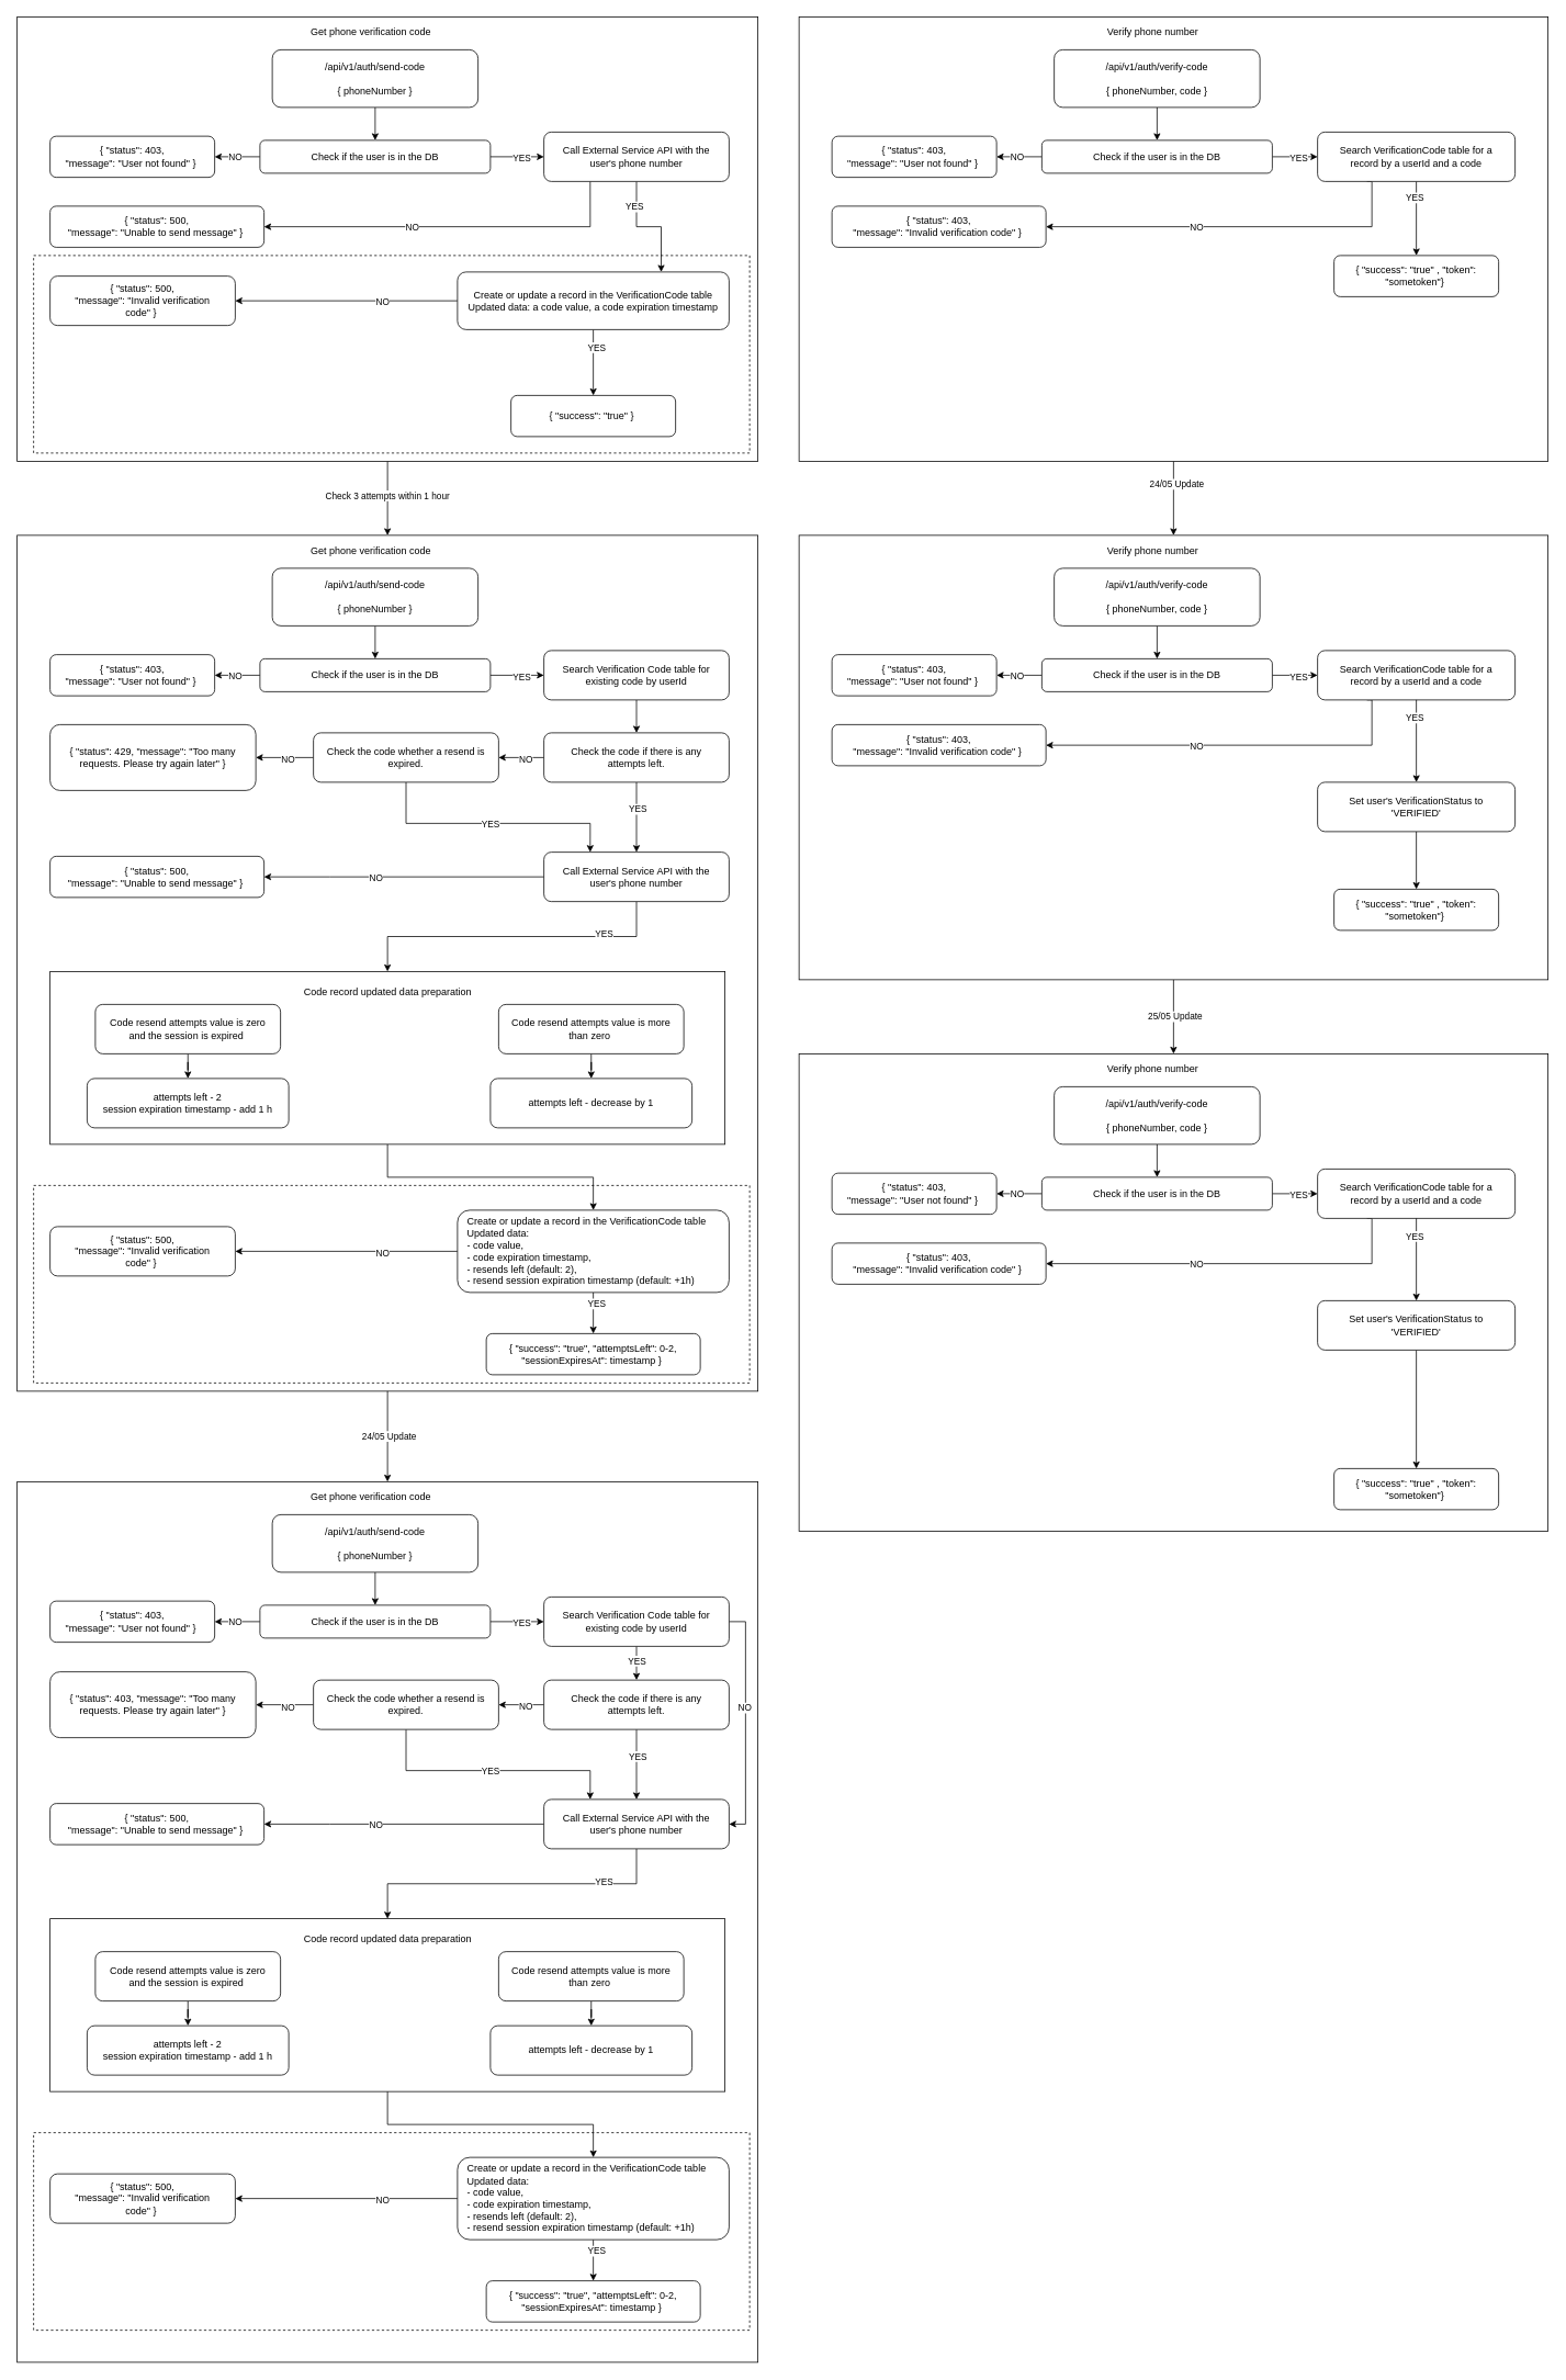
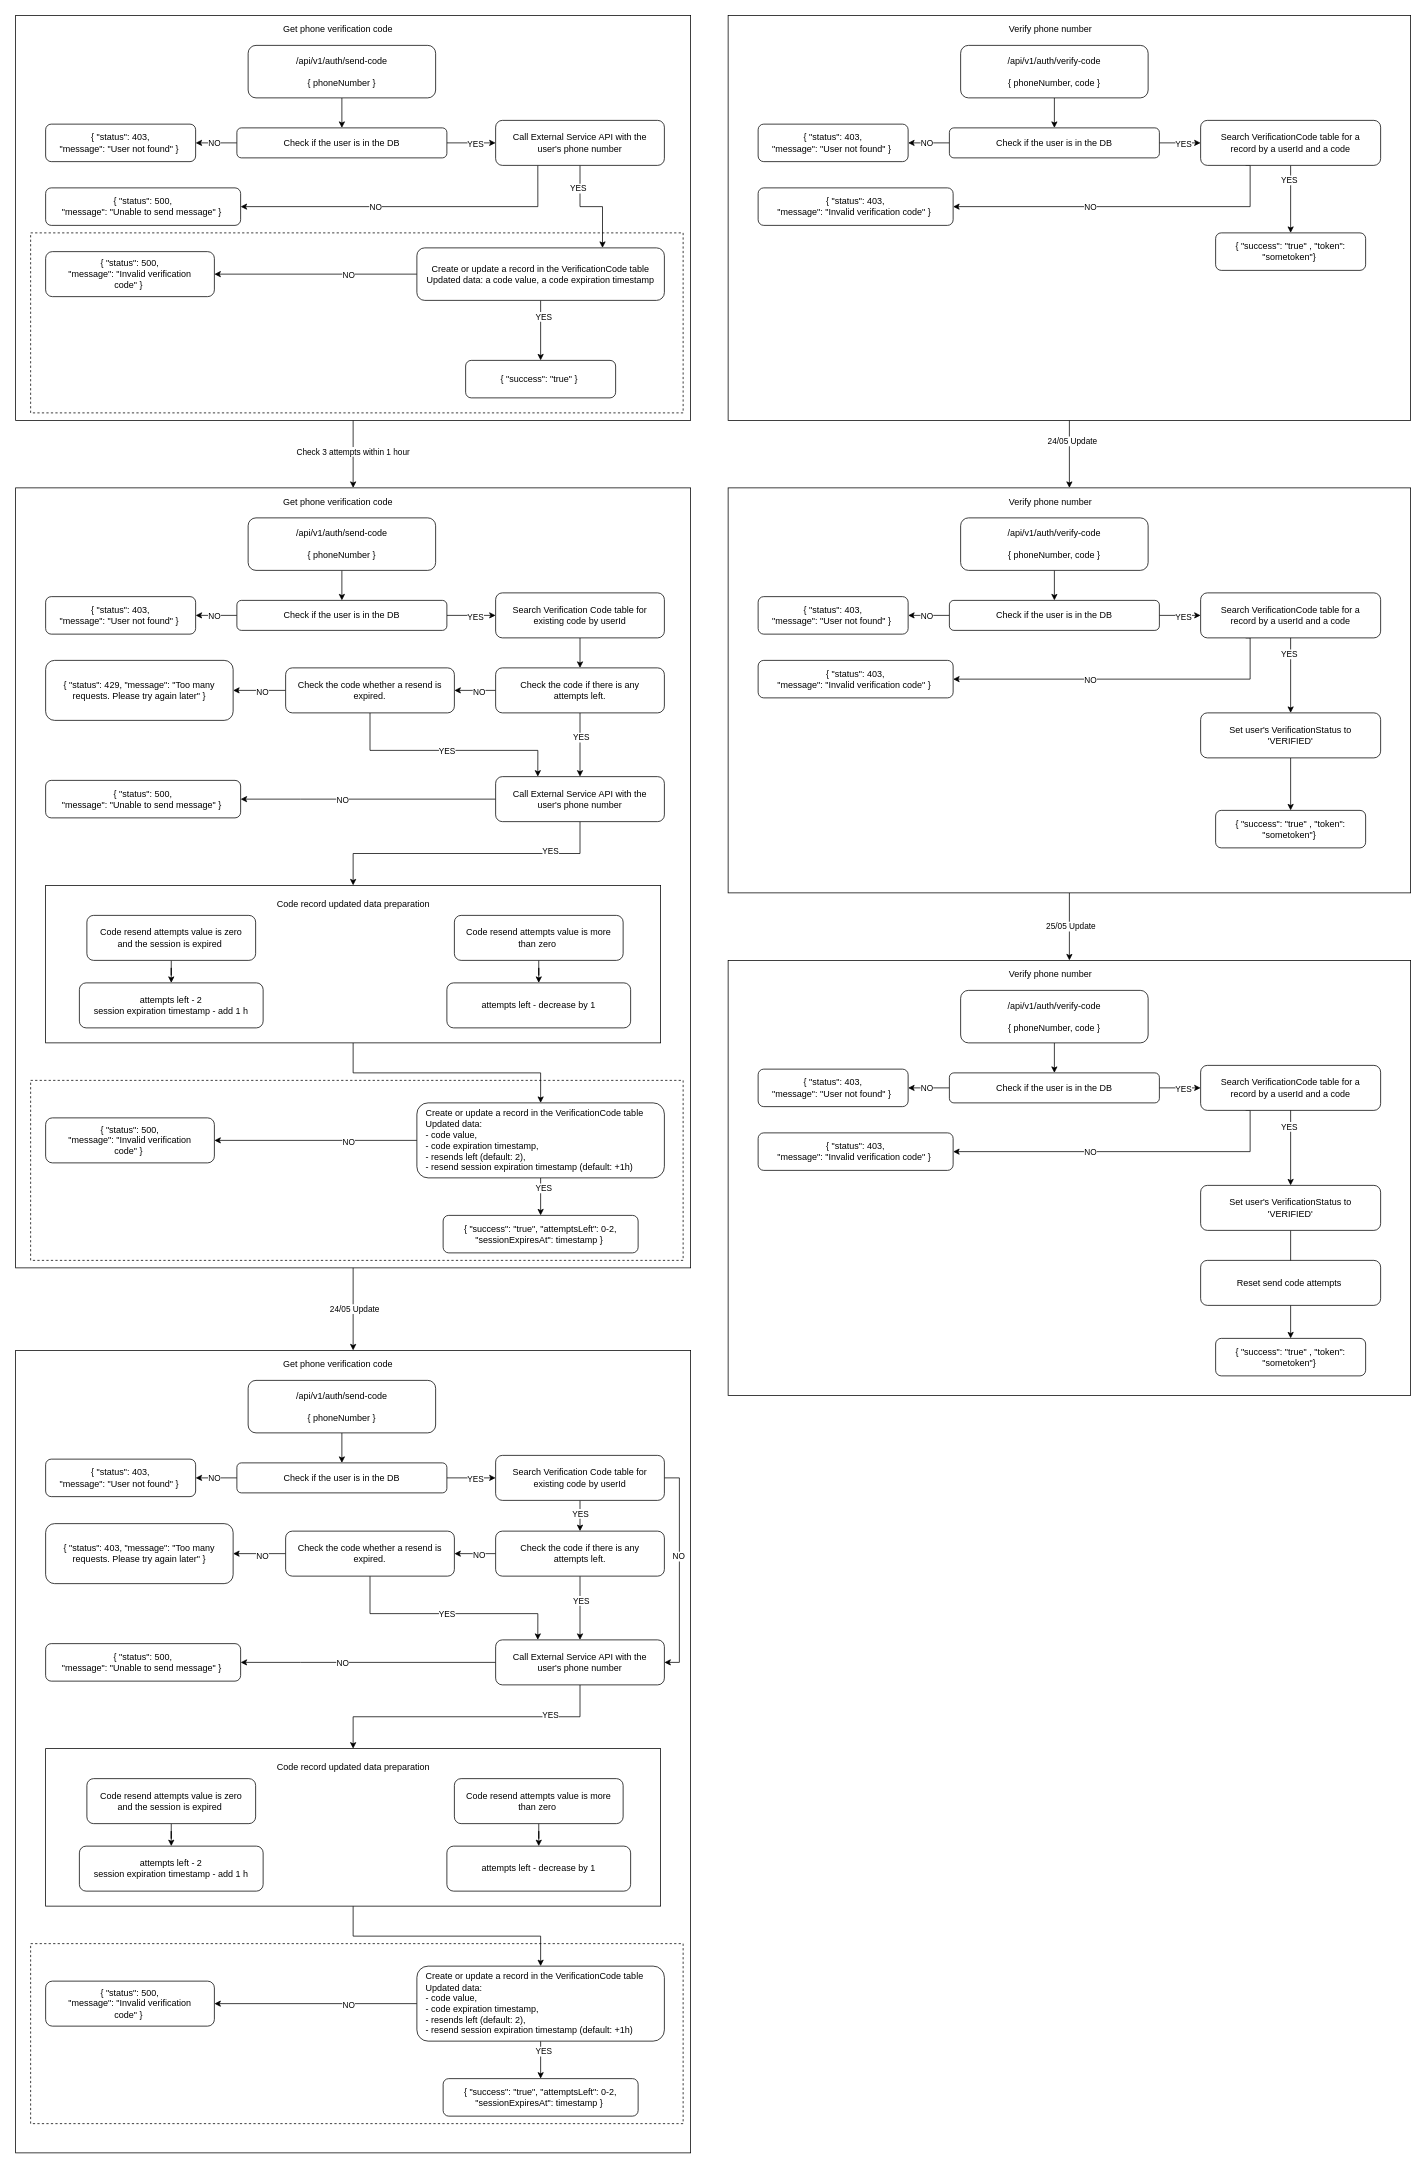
+ <mxCell id="184" value="Reset send code attempts&amp;nbsp;" style="rounded=1;whiteSpace=wrap;html=1;spacingLeft=10;spacingRight=10;" vertex="1" parent="1"><mxGeometry x="1600" y="1680" width="240" height="60" as="geometry" /></mxCell>
